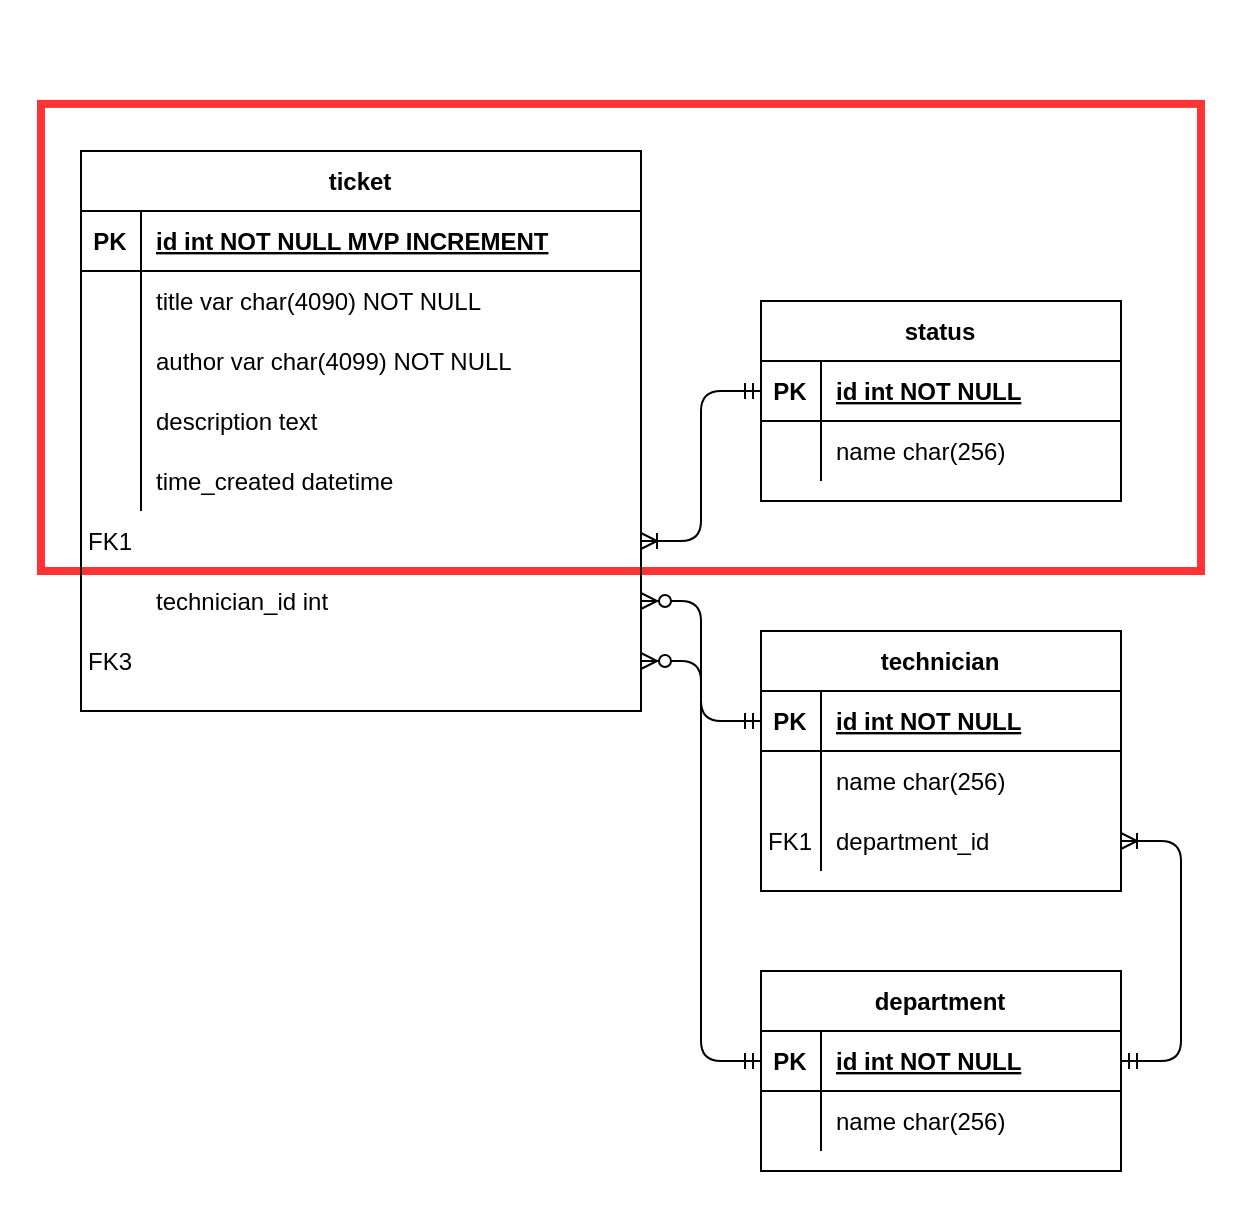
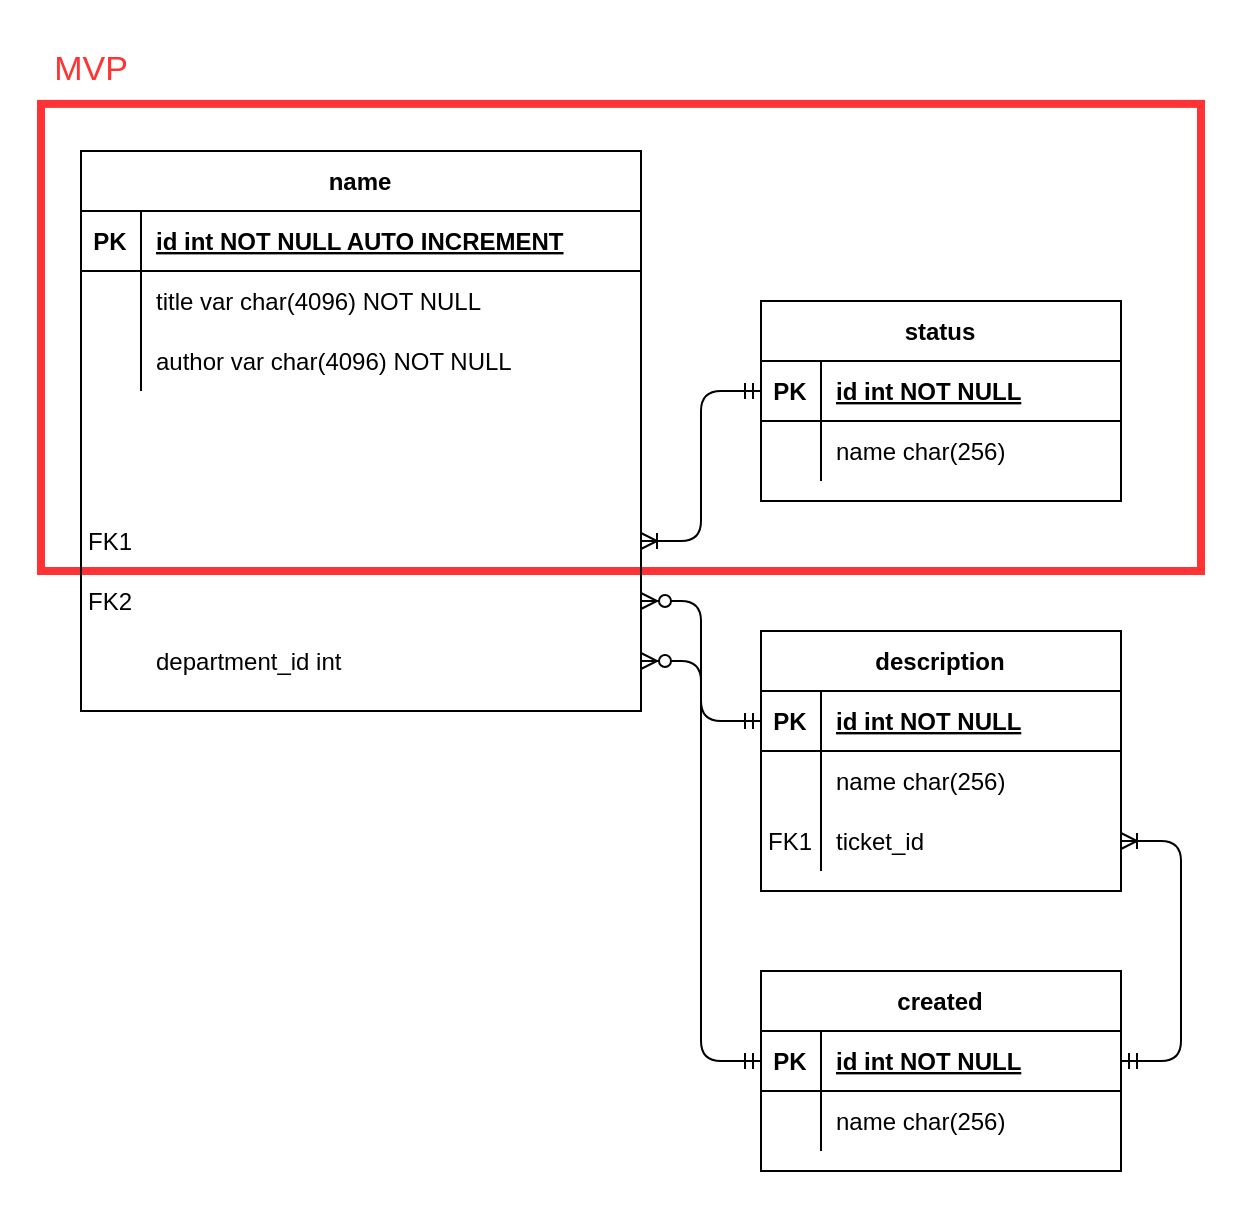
+ <mxCell id="4" value="&lt;font color=&quot;#ff3333&quot; style=&quot;font-size: 17px;&quot;&gt;MVP&lt;/font&gt;" style="text;html=1;align=center;verticalAlign=middle;resizable=0;points=[];autosize=1;fontSize=17;" parent="2" vertex="1"><mxGeometry width="50" height="30" as="geometry" /></mxCell>
- <mxCell id="5" value="ticket" style="shape=table;startSize=30;container=1;collapsible=1;childLayout=tableLayout;fixedRows=1;rowLines=0;fontStyle=1;align=center;resizeLast=1;" parent="1" vertex="1"><mxGeometry x="40" y="75" width="280" height="280" as="geometry" /></mxCell>
+ <mxCell id="5" value="name" style="shape=table;startSize=30;container=1;collapsible=1;childLayout=tableLayout;fixedRows=1;rowLines=0;fontStyle=1;align=center;resizeLast=1;" parent="1" vertex="1"><mxGeometry x="40" y="75" width="280" height="280" as="geometry" /></mxCell>
- <mxCell id="8" value="id int NOT NULL MVP INCREMENT" style="shape=partialRectangle;connectable=0;fillColor=none;top=0;left=0;bottom=0;right=0;align=left;spacingLeft=6;fontStyle=5;overflow=hidden;" parent="6" vertex="1"><mxGeometry x="30" width="250" height="30" as="geometry" /></mxCell>
+ <mxCell id="8" value="id int NOT NULL AUTO INCREMENT" style="shape=partialRectangle;connectable=0;fillColor=none;top=0;left=0;bottom=0;right=0;align=left;spacingLeft=6;fontStyle=5;overflow=hidden;" parent="6" vertex="1"><mxGeometry x="30" width="250" height="30" as="geometry" /></mxCell>
- <mxCell id="11" value="title var char(4090) NOT NULL" style="shape=partialRectangle;connectable=0;fillColor=none;top=0;left=0;bottom=0;right=0;align=left;spacingLeft=6;overflow=hidden;" parent="9" vertex="1"><mxGeometry x="30" width="250" height="30" as="geometry" /></mxCell>
+ <mxCell id="11" value="title var char(4096) NOT NULL" style="shape=partialRectangle;connectable=0;fillColor=none;top=0;left=0;bottom=0;right=0;align=left;spacingLeft=6;overflow=hidden;" parent="9" vertex="1"><mxGeometry x="30" width="250" height="30" as="geometry" /></mxCell>
- <mxCell id="14" value="author var char(4099) NOT NULL" style="shape=partialRectangle;connectable=0;fillColor=none;top=0;left=0;bottom=0;right=0;align=left;spacingLeft=6;overflow=hidden;" parent="12" vertex="1"><mxGeometry x="30" width="250" height="30" as="geometry" /></mxCell>
+ <mxCell id="14" value="author var char(4096) NOT NULL" style="shape=partialRectangle;connectable=0;fillColor=none;top=0;left=0;bottom=0;right=0;align=left;spacingLeft=6;overflow=hidden;" parent="12" vertex="1"><mxGeometry x="30" width="250" height="30" as="geometry" /></mxCell>
- <mxCell id="17" value="description text" style="shape=partialRectangle;connectable=0;fillColor=none;top=0;left=0;bottom=0;right=0;align=left;spacingLeft=6;overflow=hidden;" parent="15" vertex="1"><mxGeometry x="30" width="250" height="30" as="geometry" /></mxCell>
- <mxCell id="20" value="time_created datetime" style="shape=partialRectangle;connectable=0;fillColor=none;top=0;left=0;bottom=0;right=0;align=left;spacingLeft=6;overflow=hidden;" parent="18" vertex="1"><mxGeometry x="30" width="250" height="30" as="geometry" /></mxCell>
+ <mxCell id="24" value="FK2" style="shape=partialRectangle;connectable=0;fillColor=none;top=0;left=0;bottom=0;right=0;editable=1;overflow=hidden;" parent="23" vertex="1"><mxGeometry width="30" height="30" as="geometry" /></mxCell>
- <mxCell id="25" value="technician_id int" style="shape=partialRectangle;connectable=0;fillColor=none;top=0;left=0;bottom=0;right=0;align=left;spacingLeft=6;overflow=hidden;" parent="23" vertex="1"><mxGeometry x="30" width="250" height="30" as="geometry" /></mxCell>
- <mxCell id="27" value="FK3" style="shape=partialRectangle;connectable=0;fillColor=none;top=0;left=0;bottom=0;right=0;editable=1;overflow=hidden;" vertex="1" parent="26"><mxGeometry width="30" height="30" as="geometry" /></mxCell>
+ <mxCell id="28" value="department_id int" style="shape=partialRectangle;connectable=0;fillColor=none;top=0;left=0;bottom=0;right=0;align=left;spacingLeft=6;overflow=hidden;" vertex="1" parent="26"><mxGeometry x="30" width="250" height="30" as="geometry" /></mxCell>
- <mxCell id="43" value="technician" style="shape=table;startSize=30;container=1;collapsible=1;childLayout=tableLayout;fixedRows=1;rowLines=0;fontStyle=1;align=center;resizeLast=1;" parent="1" vertex="1"><mxGeometry x="380" y="315" width="180" height="130" as="geometry" /></mxCell>
+ <mxCell id="43" value="description" style="shape=table;startSize=30;container=1;collapsible=1;childLayout=tableLayout;fixedRows=1;rowLines=0;fontStyle=1;align=center;resizeLast=1;" parent="1" vertex="1"><mxGeometry x="380" y="315" width="180" height="130" as="geometry" /></mxCell>
- <mxCell id="52" value="department_id" style="shape=partialRectangle;connectable=0;fillColor=none;top=0;left=0;bottom=0;right=0;align=left;spacingLeft=6;overflow=hidden;" parent="50" vertex="1"><mxGeometry x="30" width="150" height="30" as="geometry" /></mxCell>
+ <mxCell id="52" value="ticket_id" style="shape=partialRectangle;connectable=0;fillColor=none;top=0;left=0;bottom=0;right=0;align=left;spacingLeft=6;overflow=hidden;" parent="50" vertex="1"><mxGeometry x="30" width="150" height="30" as="geometry" /></mxCell>
- <mxCell id="36" value="department" style="shape=table;startSize=30;container=1;collapsible=1;childLayout=tableLayout;fixedRows=1;rowLines=0;fontStyle=1;align=center;resizeLast=1;" parent="1" vertex="1"><mxGeometry x="380" y="485" width="180" height="100" as="geometry" /></mxCell>
+ <mxCell id="36" value="created" style="shape=table;startSize=30;container=1;collapsible=1;childLayout=tableLayout;fixedRows=1;rowLines=0;fontStyle=1;align=center;resizeLast=1;" parent="1" vertex="1"><mxGeometry x="380" y="485" width="180" height="100" as="geometry" /></mxCell>
